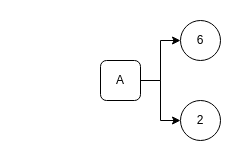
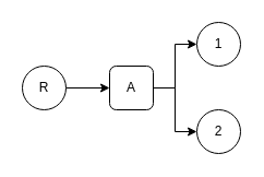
- <mxCell id="5" value="6" style="ellipse;whiteSpace=wrap;html=1;aspect=fixed;" vertex="1" parent="1"><mxGeometry x="180" y="20" width="40" height="40" as="geometry" /></mxCell>
+ <mxCell id="5" value="1" style="ellipse;whiteSpace=wrap;html=1;aspect=fixed;" vertex="1" parent="1"><mxGeometry x="180" y="20" width="40" height="40" as="geometry" /></mxCell>
+ <mxCell id="8" value="R" style="ellipse;whiteSpace=wrap;html=1;aspect=fixed;" vertex="1" parent="1"><mxGeometry x="20" y="60" width="40" height="40" as="geometry" /></mxCell>
+ <mxCell id="7" style="edgeStyle=orthogonalEdgeStyle;rounded=0;orthogonalLoop=1;jettySize=auto;html=1;exitX=1;exitY=0.5;exitDx=0;exitDy=0;entryX=0;entryY=0.5;entryDx=0;entryDy=0;" edge="1" parent="1" source="8" target="4"><mxGeometry relative="1" as="geometry" /></mxCell>
